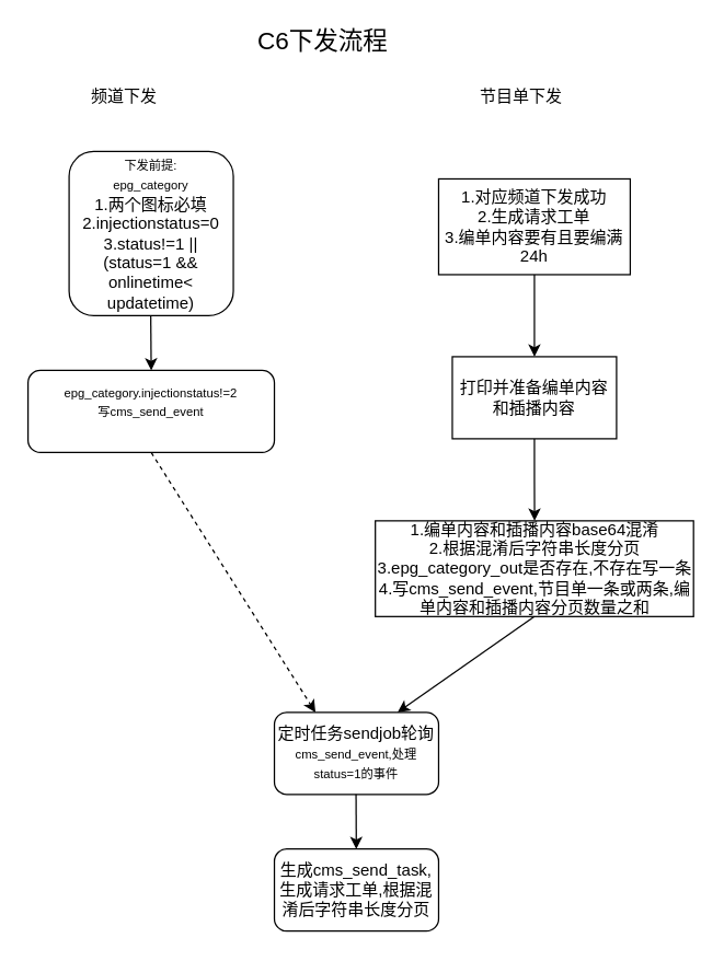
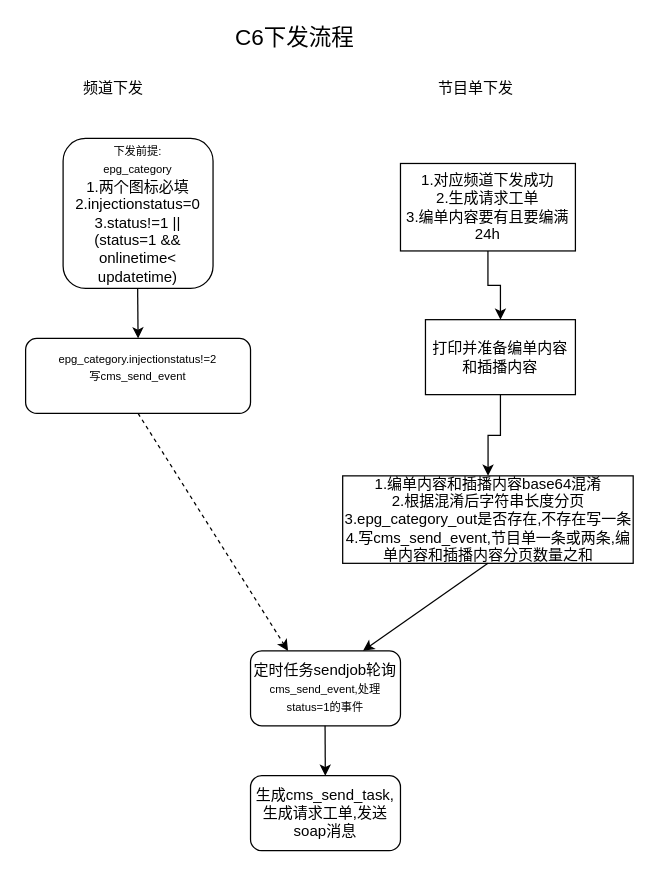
- <mxCell id="14" value="打印并准备编单内容和插播内容" style="whiteSpace=wrap;html=1;" vertex="1" parent="1"><mxGeometry x="330" y="260" width="120" height="60" as="geometry" /></mxCell>
+ <mxCell id="14" value="打印并准备编单内容和插播内容" style="whiteSpace=wrap;html=1;" vertex="1" parent="1"><mxGeometry x="340" y="255" width="120" height="60" as="geometry" /></mxCell>
- <mxCell id="9" value="生成cms_send_task,生成请求工单,根据混淆后字符串长度分页" style="rounded=1;whiteSpace=wrap;html=1;" vertex="1" parent="1"><mxGeometry x="200" y="620" width="120" height="60" as="geometry" /></mxCell>
+ <mxCell id="9" value="生成cms_send_task,生成请求工单,发送soap消息" style="rounded=1;whiteSpace=wrap;html=1;" vertex="1" parent="1"><mxGeometry x="200" y="620" width="120" height="60" as="geometry" /></mxCell>
